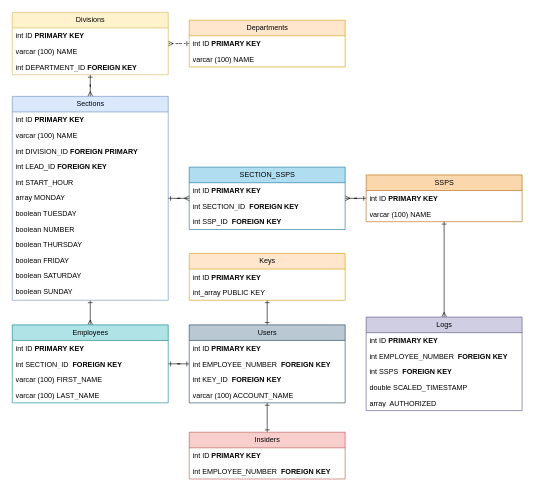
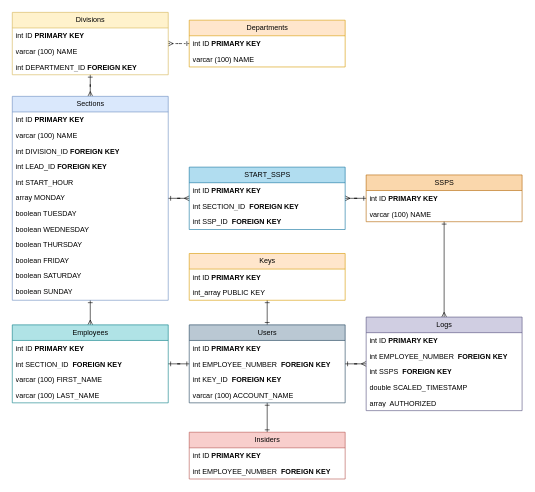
- <mxCell id="20" value="int DIVISION_ID&amp;nbsp;&lt;b&gt;FOREIGN PRIMARY&lt;/b&gt;" style="text;strokeColor=none;fillColor=none;align=left;verticalAlign=top;spacingLeft=4;spacingRight=4;overflow=hidden;rotatable=0;points=[[0,0.5],[1,0.5]];portConstraint=eastwest;whiteSpace=wrap;html=1;" vertex="1" parent="17"><mxGeometry y="78" width="260" height="26" as="geometry" /></mxCell>
+ <mxCell id="20" value="int DIVISION_ID&amp;nbsp;&lt;b&gt;FOREIGN KEY&lt;/b&gt;" style="text;strokeColor=none;fillColor=none;align=left;verticalAlign=top;spacingLeft=4;spacingRight=4;overflow=hidden;rotatable=0;points=[[0,0.5],[1,0.5]];portConstraint=eastwest;whiteSpace=wrap;html=1;" vertex="1" parent="17"><mxGeometry y="78" width="260" height="26" as="geometry" /></mxCell>
- <mxCell id="46" value="SECTION_SSPS" style="swimlane;fontStyle=0;childLayout=stackLayout;horizontal=1;startSize=26;fillColor=#b1ddf0;horizontalStack=0;resizeParent=1;resizeParentMax=0;resizeLast=0;collapsible=1;marginBottom=0;html=1;strokeColor=#10739e;" vertex="1" parent="1"><mxGeometry x="315" y="278" width="260" height="104" as="geometry" /></mxCell>
+ <mxCell id="46" value="START_SSPS" style="swimlane;fontStyle=0;childLayout=stackLayout;horizontal=1;startSize=26;fillColor=#b1ddf0;horizontalStack=0;resizeParent=1;resizeParentMax=0;resizeLast=0;collapsible=1;marginBottom=0;html=1;strokeColor=#10739e;" vertex="1" parent="1"><mxGeometry x="315" y="278" width="260" height="104" as="geometry" /></mxCell>
- <mxCell id="25" value="boolean NUMBER" style="text;strokeColor=none;fillColor=none;align=left;verticalAlign=top;spacingLeft=4;spacingRight=4;overflow=hidden;rotatable=0;points=[[0,0.5],[1,0.5]];portConstraint=eastwest;whiteSpace=wrap;html=1;" vertex="1" parent="17"><mxGeometry y="208" width="260" height="26" as="geometry" /></mxCell>
+ <mxCell id="25" value="boolean WEDNESDAY" style="text;strokeColor=none;fillColor=none;align=left;verticalAlign=top;spacingLeft=4;spacingRight=4;overflow=hidden;rotatable=0;points=[[0,0.5],[1,0.5]];portConstraint=eastwest;whiteSpace=wrap;html=1;" vertex="1" parent="17"><mxGeometry y="208" width="260" height="26" as="geometry" /></mxCell>
+ <mxCell id="51" style="edgeStyle=orthogonalEdgeStyle;rounded=0;orthogonalLoop=1;jettySize=auto;html=1;startArrow=ERmany;startFill=0;endArrow=ERone;endFill=0;" edge="1" parent="1" source="52" target="37"><mxGeometry relative="1" as="geometry" /></mxCell>
